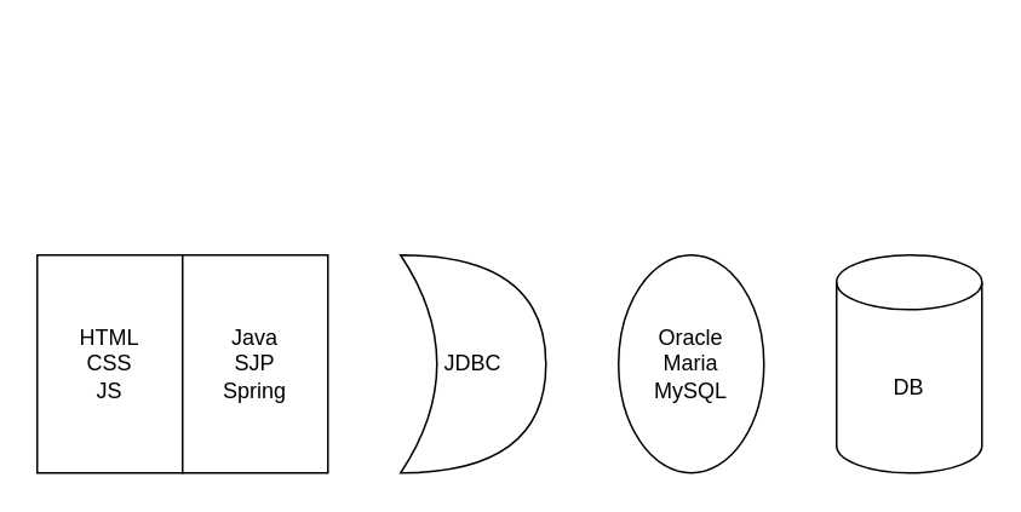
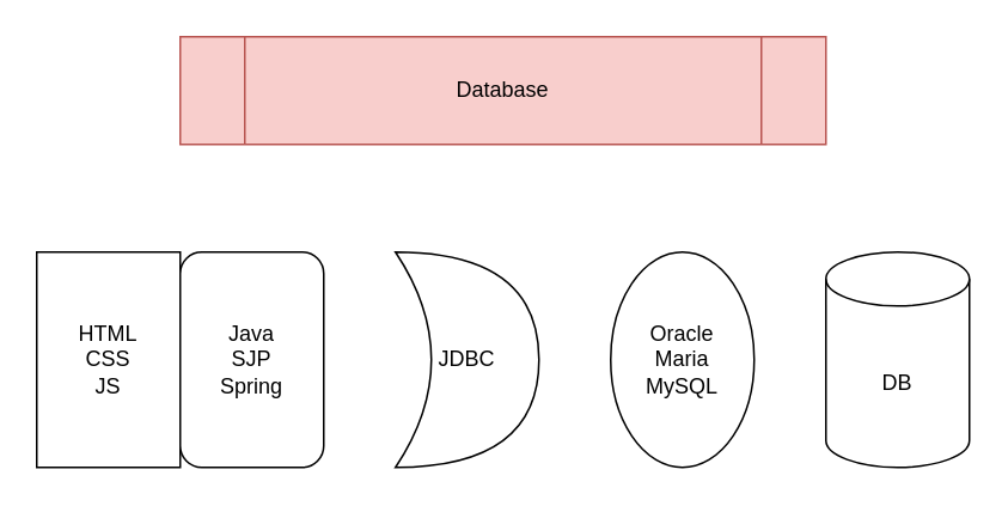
+ <mxCell id="2" value="Database" style="shape=process;whiteSpace=wrap;html=1;backgroundOutline=1;fillColor=#f8cecc;strokeColor=#b85450;" vertex="1" parent="1"><mxGeometry x="100" y="20" width="360" height="60" as="geometry" /></mxCell>
- <mxCell id="7" value="Java&lt;br&gt;SJP&lt;br&gt;Spring" style="rounded=0;whiteSpace=wrap;html=1;" vertex="1" parent="1"><mxGeometry x="100" y="140" width="80" height="120" as="geometry" /></mxCell>
+ <mxCell id="7" value="Java&lt;br&gt;SJP&lt;br&gt;Spring" style="whiteSpace=wrap;html=1;rounded=1;" vertex="1" parent="1"><mxGeometry x="100" y="140" width="80" height="120" as="geometry" /></mxCell>
